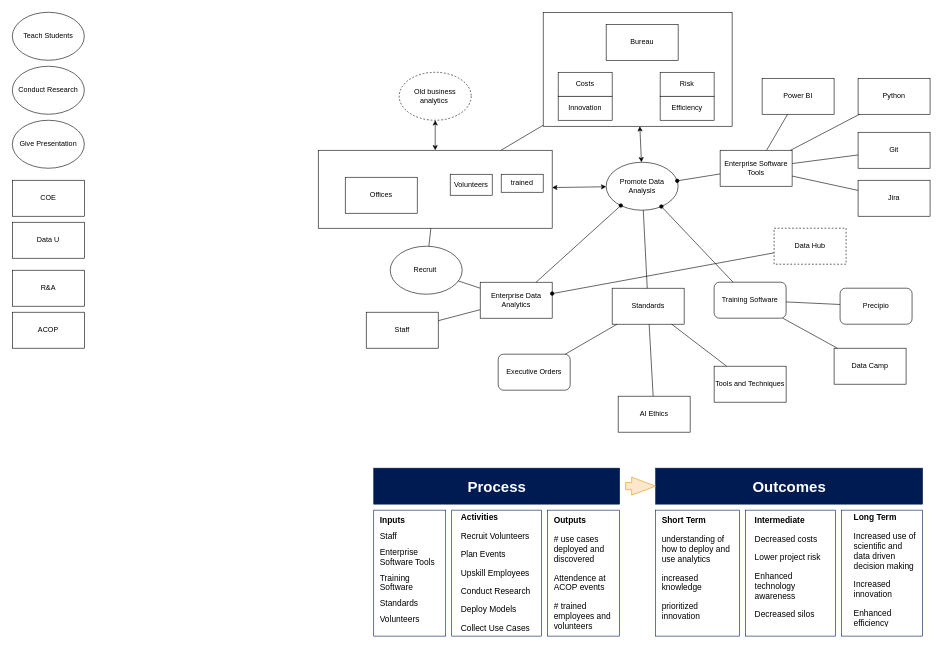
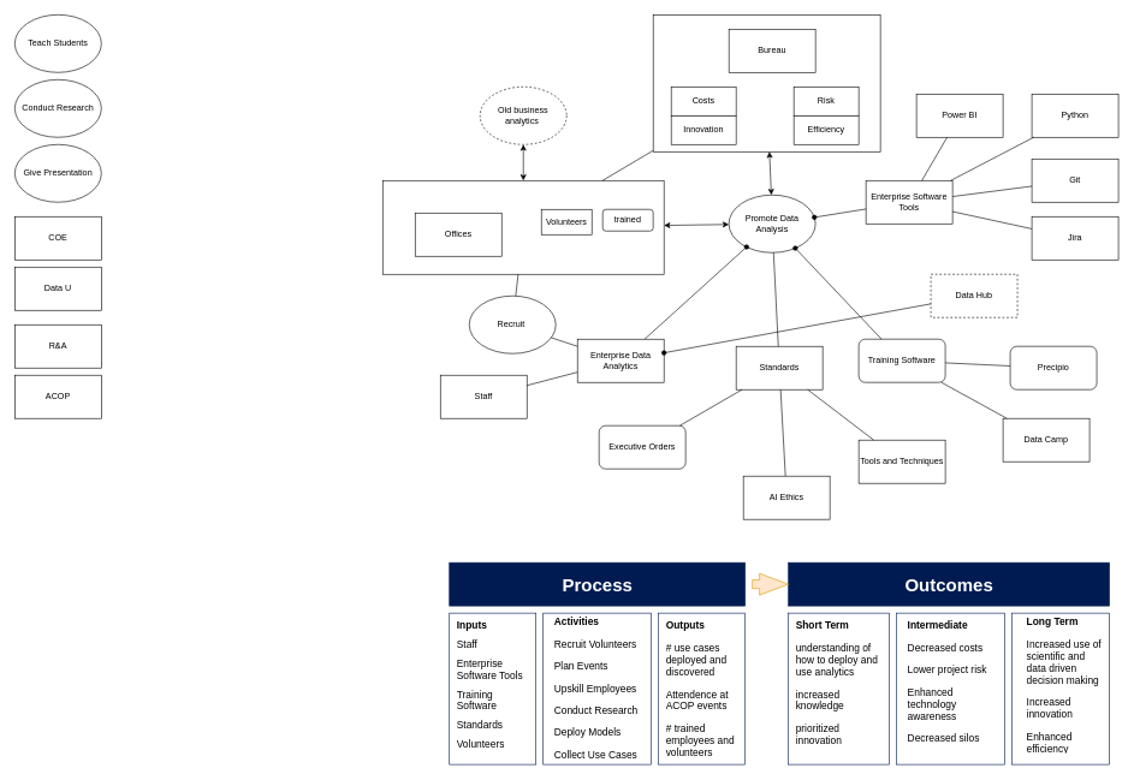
- <mxCell id="28" value="trained" style="rounded=0;whiteSpace=wrap;html=1;" vertex="1" parent="1"><mxGeometry x="835" y="290" width="70" height="30" as="geometry" /></mxCell>
+ <mxCell id="28" value="trained" style="whiteSpace=wrap;html=1;rounded=1;" vertex="1" parent="1"><mxGeometry x="835" y="290" width="70" height="30" as="geometry" /></mxCell>
